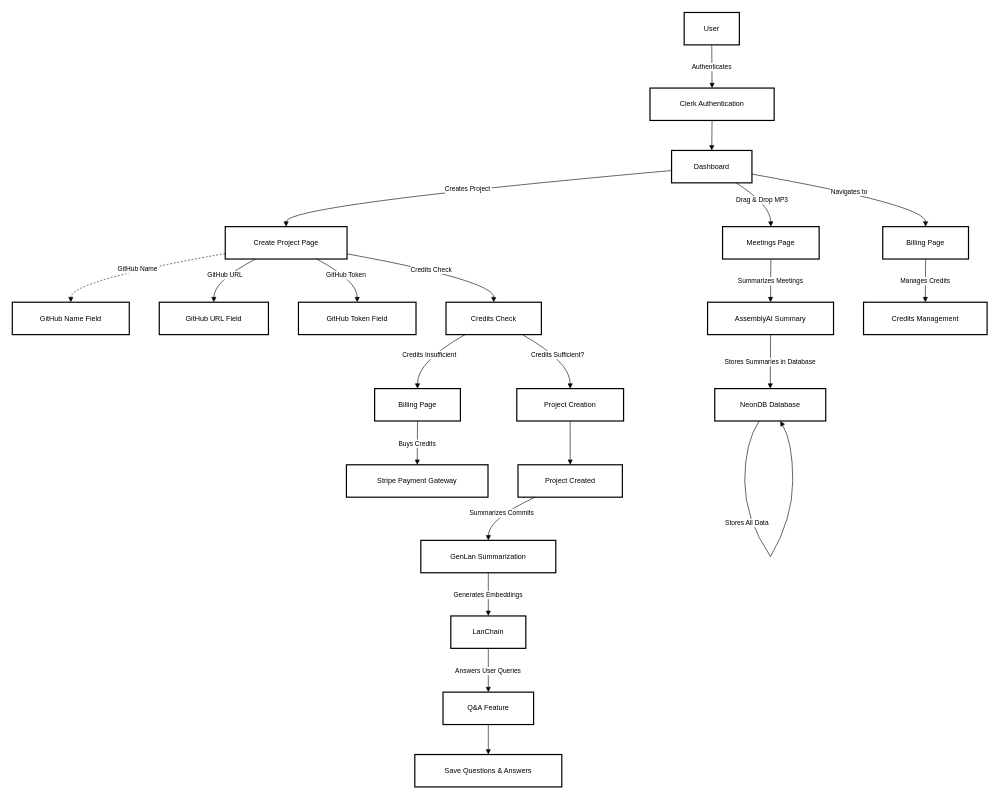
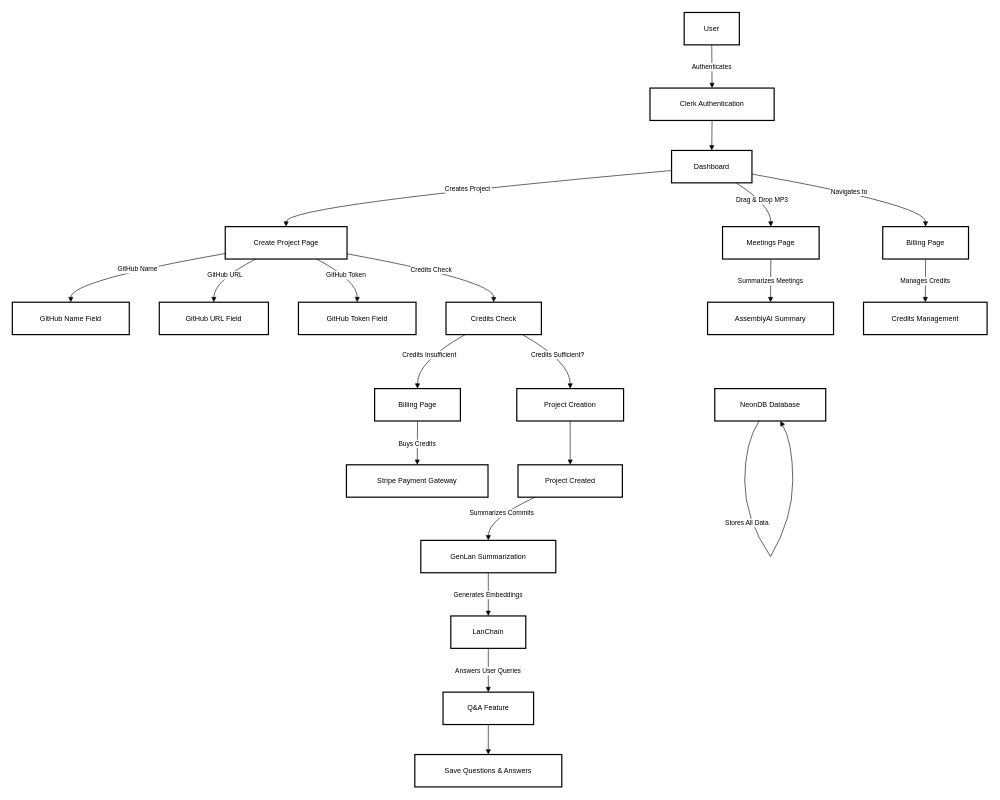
- <mxCell id="28" value="GitHub Name" style="curved=1;startArrow=none;endArrow=block;exitX=0;exitY=0.83;entryX=0.5;entryY=0;dashed=1;" edge="1" parent="1" source="5" target="6"><mxGeometry relative="1" as="geometry"><Array as="points"><mxPoint x="118" y="467" /></Array></mxGeometry></mxCell>
+ <mxCell id="28" value="GitHub Name" style="curved=1;startArrow=none;endArrow=block;exitX=0;exitY=0.83;entryX=0.5;entryY=0;" edge="1" parent="1" source="5" target="6"><mxGeometry relative="1" as="geometry"><Array as="points"><mxPoint x="118" y="467" /></Array></mxGeometry></mxCell>
- <mxCell id="42" value="Stores Summaries in Database" style="curved=1;startArrow=none;endArrow=block;exitX=0.5;exitY=1;entryX=0.5;entryY=0;" edge="1" parent="1" source="19" target="20"><mxGeometry relative="1" as="geometry"><Array as="points" /></mxGeometry></mxCell>
